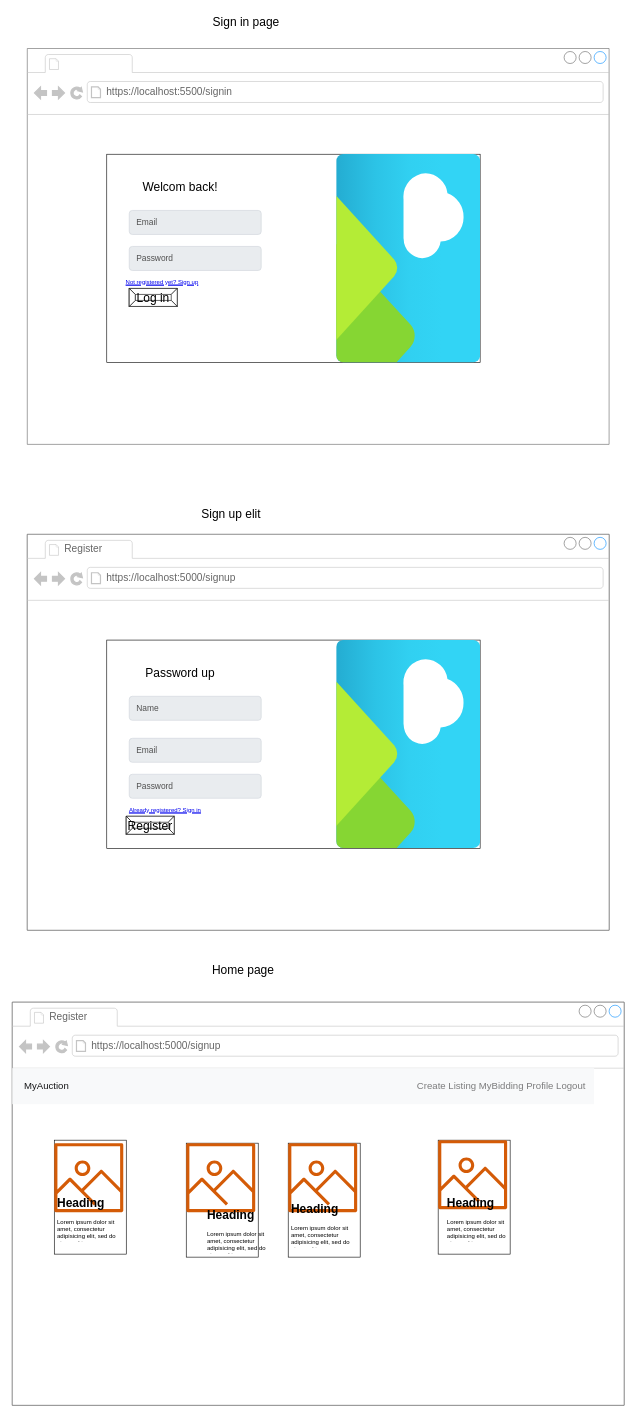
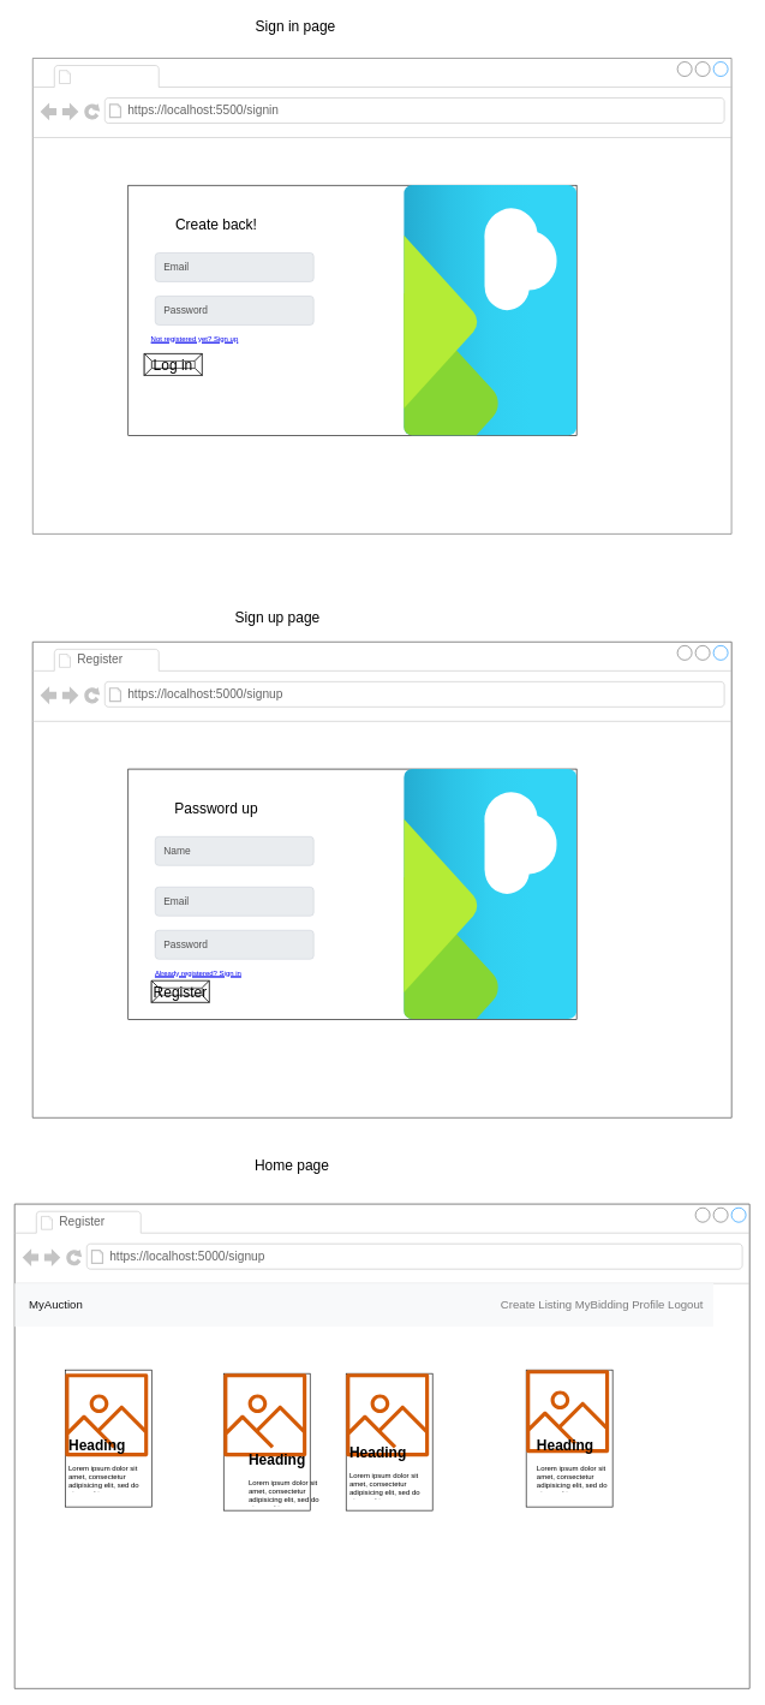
- <mxCell id="6" value="&lt;font style=&quot;font-size: 20px;&quot;&gt;Welcom back!&lt;/font&gt;" style="text;html=1;strokeColor=none;fillColor=none;align=center;verticalAlign=middle;whiteSpace=wrap;rounded=0;" vertex="1" parent="2"><mxGeometry x="180" y="210" width="150" height="40" as="geometry" /></mxCell>
+ <mxCell id="6" value="&lt;font style=&quot;font-size: 20px;&quot;&gt;Create back!&lt;/font&gt;" style="text;html=1;strokeColor=none;fillColor=none;align=center;verticalAlign=middle;whiteSpace=wrap;rounded=0;" vertex="1" parent="2"><mxGeometry x="180" y="210" width="150" height="40" as="geometry" /></mxCell>
- <mxCell id="9" value="Log in" style="labelPosition=center;verticalLabelPosition=middle;align=center;html=1;shape=mxgraph.basic.button;dx=10;whiteSpace=wrap;fontSize=20;" vertex="1" parent="2"><mxGeometry x="170" y="400" width="80" height="30" as="geometry" /></mxCell>
+ <mxCell id="9" value="Log in" style="labelPosition=center;verticalLabelPosition=middle;align=center;html=1;shape=mxgraph.basic.button;dx=10;whiteSpace=wrap;fontSize=20;" vertex="1" parent="2"><mxGeometry x="155" y="410" width="80" height="30" as="geometry" /></mxCell>
- <mxCell id="48" value="&lt;font style=&quot;font-size: 20px;&quot;&gt;Sign up elit&lt;/font&gt;" style="text;html=1;strokeColor=none;fillColor=none;align=center;verticalAlign=middle;whiteSpace=wrap;rounded=0;fontSize=10;" vertex="1" parent="1"><mxGeometry x="45" y="840" width="680" height="30" as="geometry" /></mxCell>
+ <mxCell id="48" value="&lt;font style=&quot;font-size: 20px;&quot;&gt;Sign up page&lt;/font&gt;" style="text;html=1;strokeColor=none;fillColor=none;align=center;verticalAlign=middle;whiteSpace=wrap;rounded=0;fontSize=10;" vertex="1" parent="1"><mxGeometry x="45" y="840" width="680" height="30" as="geometry" /></mxCell>
